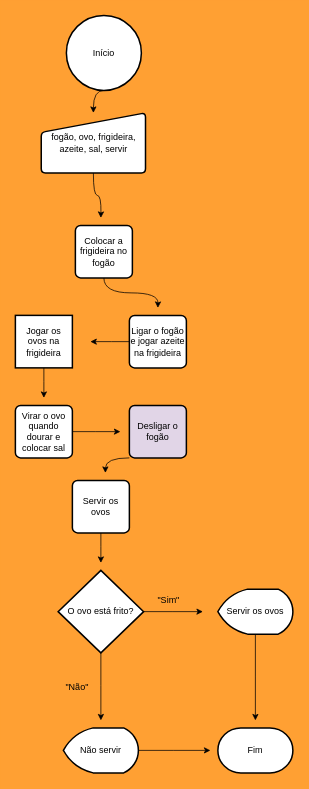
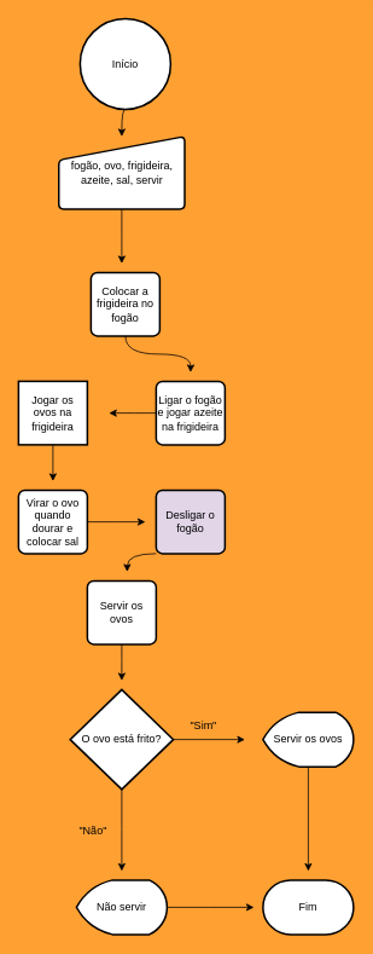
- <mxCell id="5" value="fogão, ovo, frigideira, azeite, sal, servir" style="html=1;strokeWidth=2;shape=manualInput;whiteSpace=wrap;rounded=1;size=26;arcSize=11;" vertex="1" parent="1"><mxGeometry x="54.5" y="150" width="139" height="80" as="geometry" /></mxCell>
+ <mxCell id="5" value="fogão, ovo, frigideira, azeite, sal, servir" style="html=1;strokeWidth=2;shape=manualInput;whiteSpace=wrap;rounded=1;size=26;arcSize=11;" vertex="1" parent="1"><mxGeometry x="64.5" y="150" width="139" height="80" as="geometry" /></mxCell>
